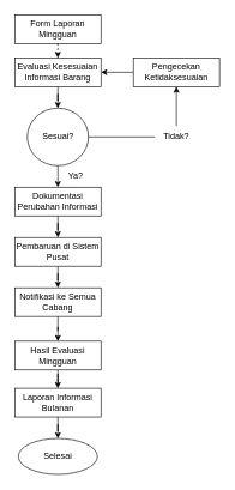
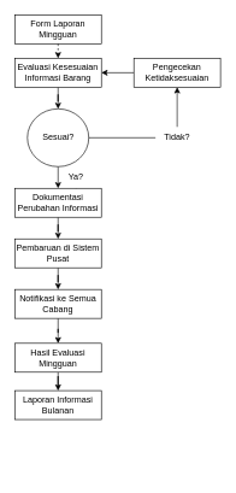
- <mxCell id="23" value="" style="edgeStyle=orthogonalEdgeStyle;rounded=0;orthogonalLoop=1;jettySize=auto;html=1;" edge="1" parent="1" source="24" target="25"><mxGeometry relative="1" as="geometry" /></mxCell>
- <mxCell id="25" value="Selesai" style="ellipse;whiteSpace=wrap;html=1;" vertex="1" parent="1"><mxGeometry x="25" y="610" width="110" height="50" as="geometry" /></mxCell>
